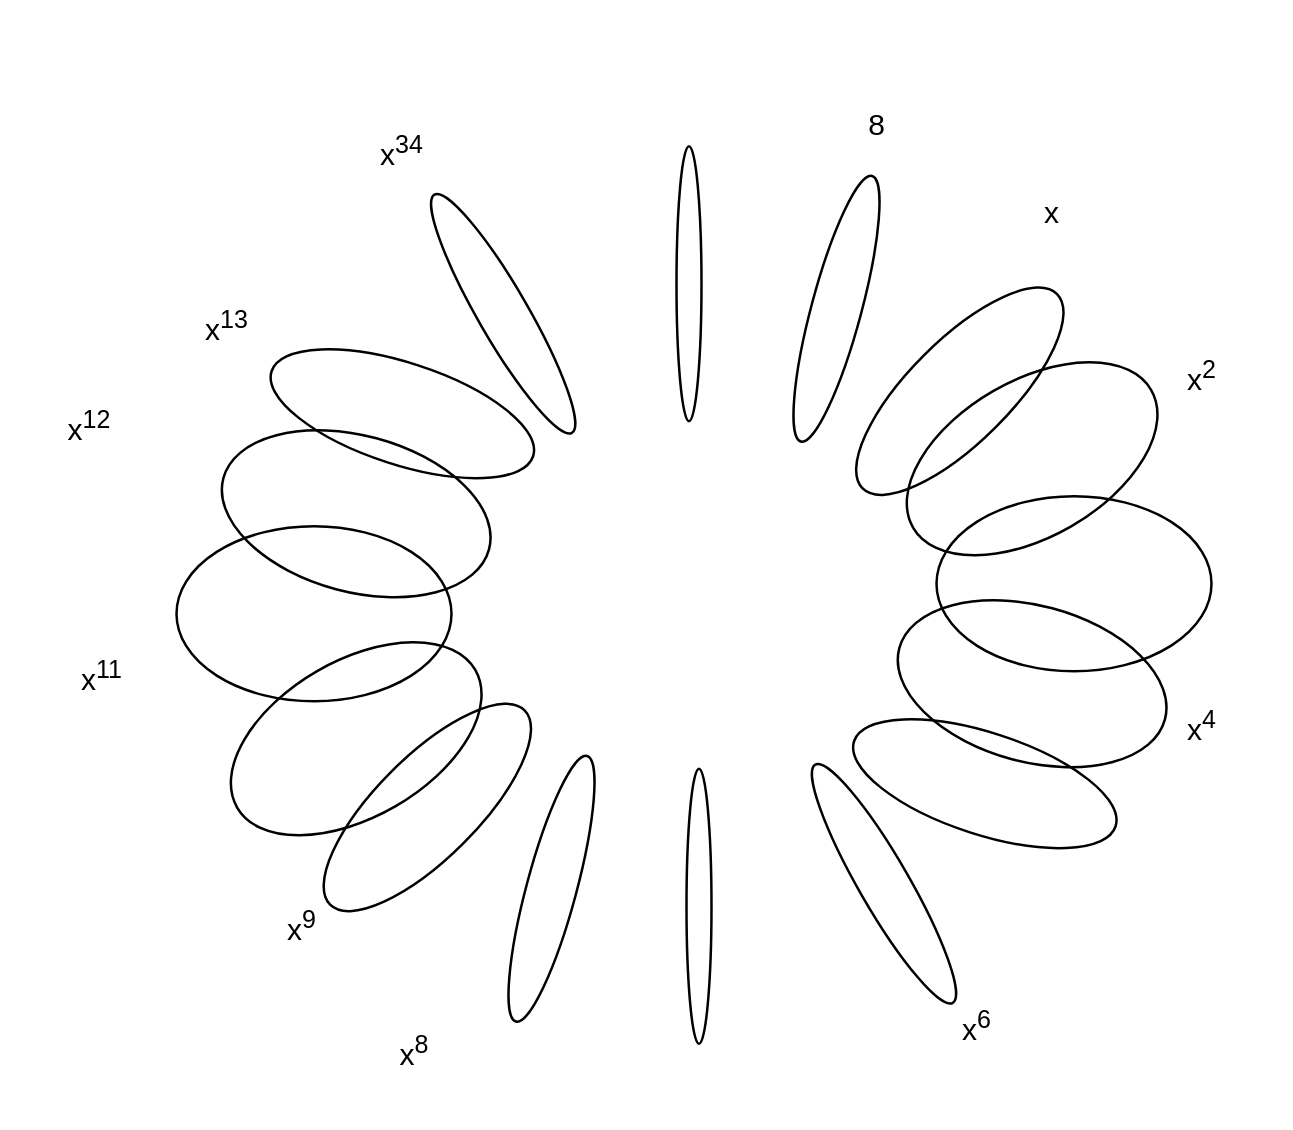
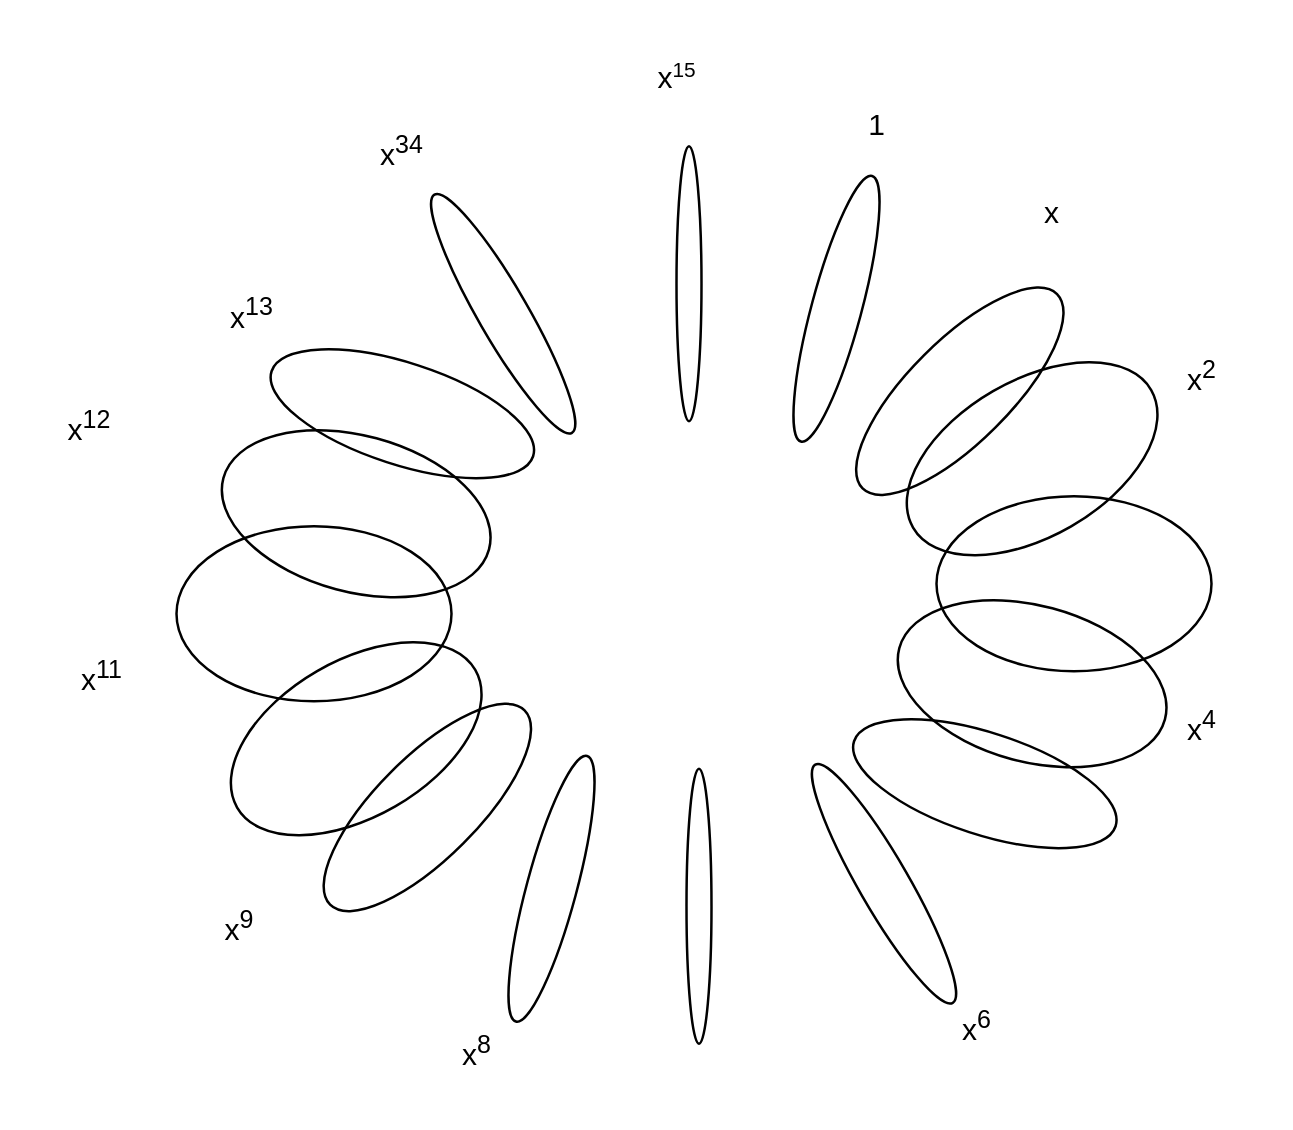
+ <mxCell id="19" value="x&lt;span style=&quot;font-size: 10px&quot;&gt;&lt;sup&gt;15&lt;/sup&gt;&lt;/span&gt;" style="text;html=1;align=center;verticalAlign=middle;resizable=0;points=[];autosize=1;strokeColor=none;" vertex="1" parent="1"><mxGeometry x="255" y="20" width="30" height="20" as="geometry" /></mxCell>
- <mxCell id="20" value="8" style="text;html=1;align=center;verticalAlign=middle;resizable=0;points=[];autosize=1;strokeColor=none;" vertex="1" parent="1"><mxGeometry x="340" y="40" width="20" height="20" as="geometry" /></mxCell>
+ <mxCell id="20" value="1" style="text;html=1;align=center;verticalAlign=middle;resizable=0;points=[];autosize=1;strokeColor=none;" vertex="1" parent="1"><mxGeometry x="340" y="40" width="20" height="20" as="geometry" /></mxCell>
- <mxCell id="29" value="x&lt;sup&gt;13&lt;/sup&gt;" style="text;html=1;align=center;verticalAlign=middle;resizable=0;points=[];autosize=1;strokeColor=none;" vertex="1" parent="1"><mxGeometry x="75" y="120" width="30" height="20" as="geometry" /></mxCell>
+ <mxCell id="29" value="x&lt;sup&gt;13&lt;/sup&gt;" style="text;html=1;align=center;verticalAlign=middle;resizable=0;points=[];autosize=1;strokeColor=none;" vertex="1" parent="1"><mxGeometry x="85" y="115" width="30" height="20" as="geometry" /></mxCell>
- <mxCell id="26" value="x&lt;sup&gt;9&lt;/sup&gt;" style="text;html=1;align=center;verticalAlign=middle;resizable=0;points=[];autosize=1;strokeColor=none;" vertex="1" parent="1"><mxGeometry x="105" y="360" width="30" height="20" as="geometry" /></mxCell>
+ <mxCell id="26" value="x&lt;sup&gt;9&lt;/sup&gt;" style="text;html=1;align=center;verticalAlign=middle;resizable=0;points=[];autosize=1;strokeColor=none;" vertex="1" parent="1"><mxGeometry x="80" y="360" width="30" height="20" as="geometry" /></mxCell>
- <mxCell id="25" value="x&lt;sup&gt;8&lt;/sup&gt;" style="text;html=1;align=center;verticalAlign=middle;resizable=0;points=[];autosize=1;strokeColor=none;" vertex="1" parent="1"><mxGeometry x="150" y="410" width="30" height="20" as="geometry" /></mxCell>
+ <mxCell id="25" value="x&lt;sup&gt;8&lt;/sup&gt;" style="text;html=1;align=center;verticalAlign=middle;resizable=0;points=[];autosize=1;strokeColor=none;" vertex="1" parent="1"><mxGeometry x="175" y="410" width="30" height="20" as="geometry" /></mxCell>
